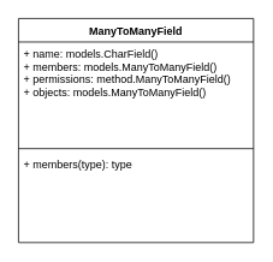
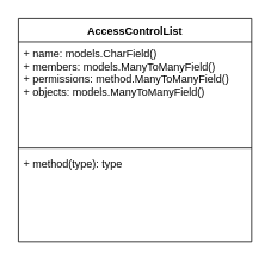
- <mxCell id="2" value="ManyToManyField" style="swimlane;fontStyle=1;align=center;verticalAlign=top;childLayout=stackLayout;horizontal=1;startSize=26;horizontalStack=0;resizeParent=1;resizeParentMax=0;resizeLast=0;collapsible=1;marginBottom=0;" vertex="1" parent="1"><mxGeometry x="20" y="20" width="260" height="248" as="geometry"><mxRectangle x="140" y="250" width="140" height="26" as="alternateBounds" /></mxGeometry></mxCell>
+ <mxCell id="2" value="AccessControlList" style="swimlane;fontStyle=1;align=center;verticalAlign=top;childLayout=stackLayout;horizontal=1;startSize=26;horizontalStack=0;resizeParent=1;resizeParentMax=0;resizeLast=0;collapsible=1;marginBottom=0;" vertex="1" parent="1"><mxGeometry x="20" y="20" width="260" height="248" as="geometry"><mxRectangle x="140" y="250" width="140" height="26" as="alternateBounds" /></mxGeometry></mxCell>
- <mxCell id="5" value="+ members(type): type" style="text;strokeColor=none;fillColor=none;align=left;verticalAlign=top;spacingLeft=4;spacingRight=4;overflow=hidden;rotatable=0;points=[[0,0.5],[1,0.5]];portConstraint=eastwest;" vertex="1" parent="2"><mxGeometry y="148" width="260" height="100" as="geometry" /></mxCell>
+ <mxCell id="5" value="+ method(type): type" style="text;strokeColor=none;fillColor=none;align=left;verticalAlign=top;spacingLeft=4;spacingRight=4;overflow=hidden;rotatable=0;points=[[0,0.5],[1,0.5]];portConstraint=eastwest;" vertex="1" parent="2"><mxGeometry y="148" width="260" height="100" as="geometry" /></mxCell>
